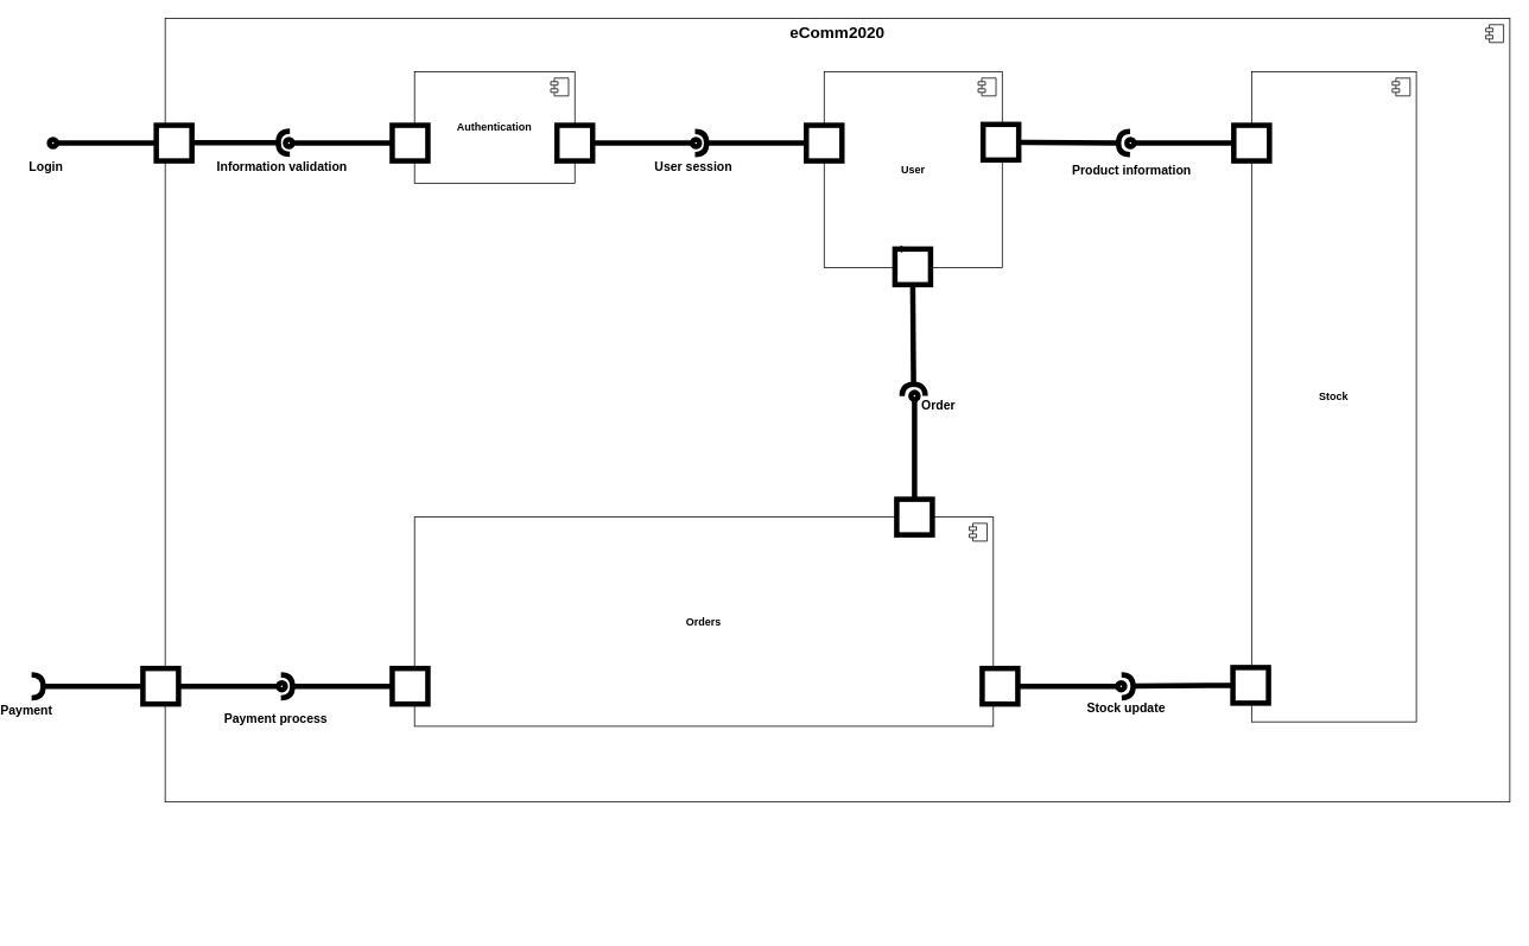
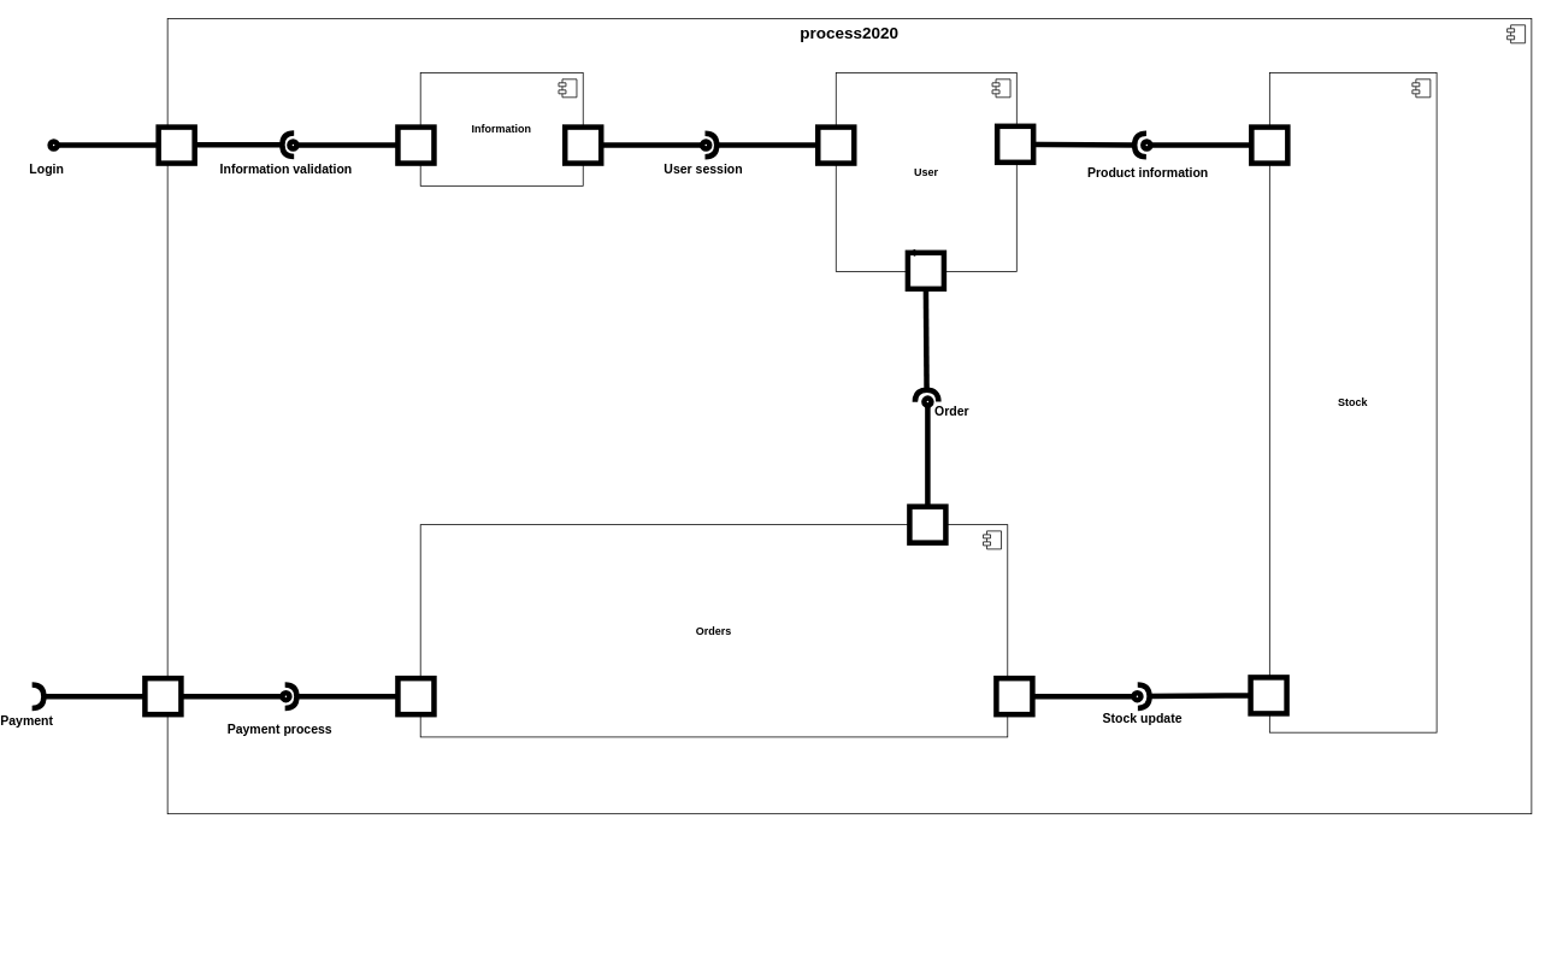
- <mxCell id="2" value="&lt;b&gt;&lt;font style=&quot;font-size: 18px;&quot;&gt;eComm2020&lt;/font&gt;&lt;/b&gt;" style="html=1;dropTarget=0;whiteSpace=wrap;rounded=0;labelBackgroundColor=none;verticalAlign=top;" vertex="1" parent="1"><mxGeometry x="170" y="20" width="1510" height="880" as="geometry" /></mxCell>
+ <mxCell id="2" value="&lt;b&gt;&lt;font style=&quot;font-size: 18px;&quot;&gt;process2020&lt;/font&gt;&lt;/b&gt;" style="html=1;dropTarget=0;whiteSpace=wrap;rounded=0;labelBackgroundColor=none;verticalAlign=top;" vertex="1" parent="1"><mxGeometry x="170" y="20" width="1510" height="880" as="geometry" /></mxCell>
- <mxCell id="10" value="&lt;b&gt;Authentication&lt;/b&gt;" style="html=1;dropTarget=0;whiteSpace=wrap;verticalAlign=middle;" vertex="1" parent="1"><mxGeometry x="450" y="80" width="180" height="125" as="geometry" /></mxCell>
+ <mxCell id="10" value="&lt;b&gt;Information&lt;/b&gt;" style="html=1;dropTarget=0;whiteSpace=wrap;verticalAlign=middle;" vertex="1" parent="1"><mxGeometry x="450" y="80" width="180" height="125" as="geometry" /></mxCell>
